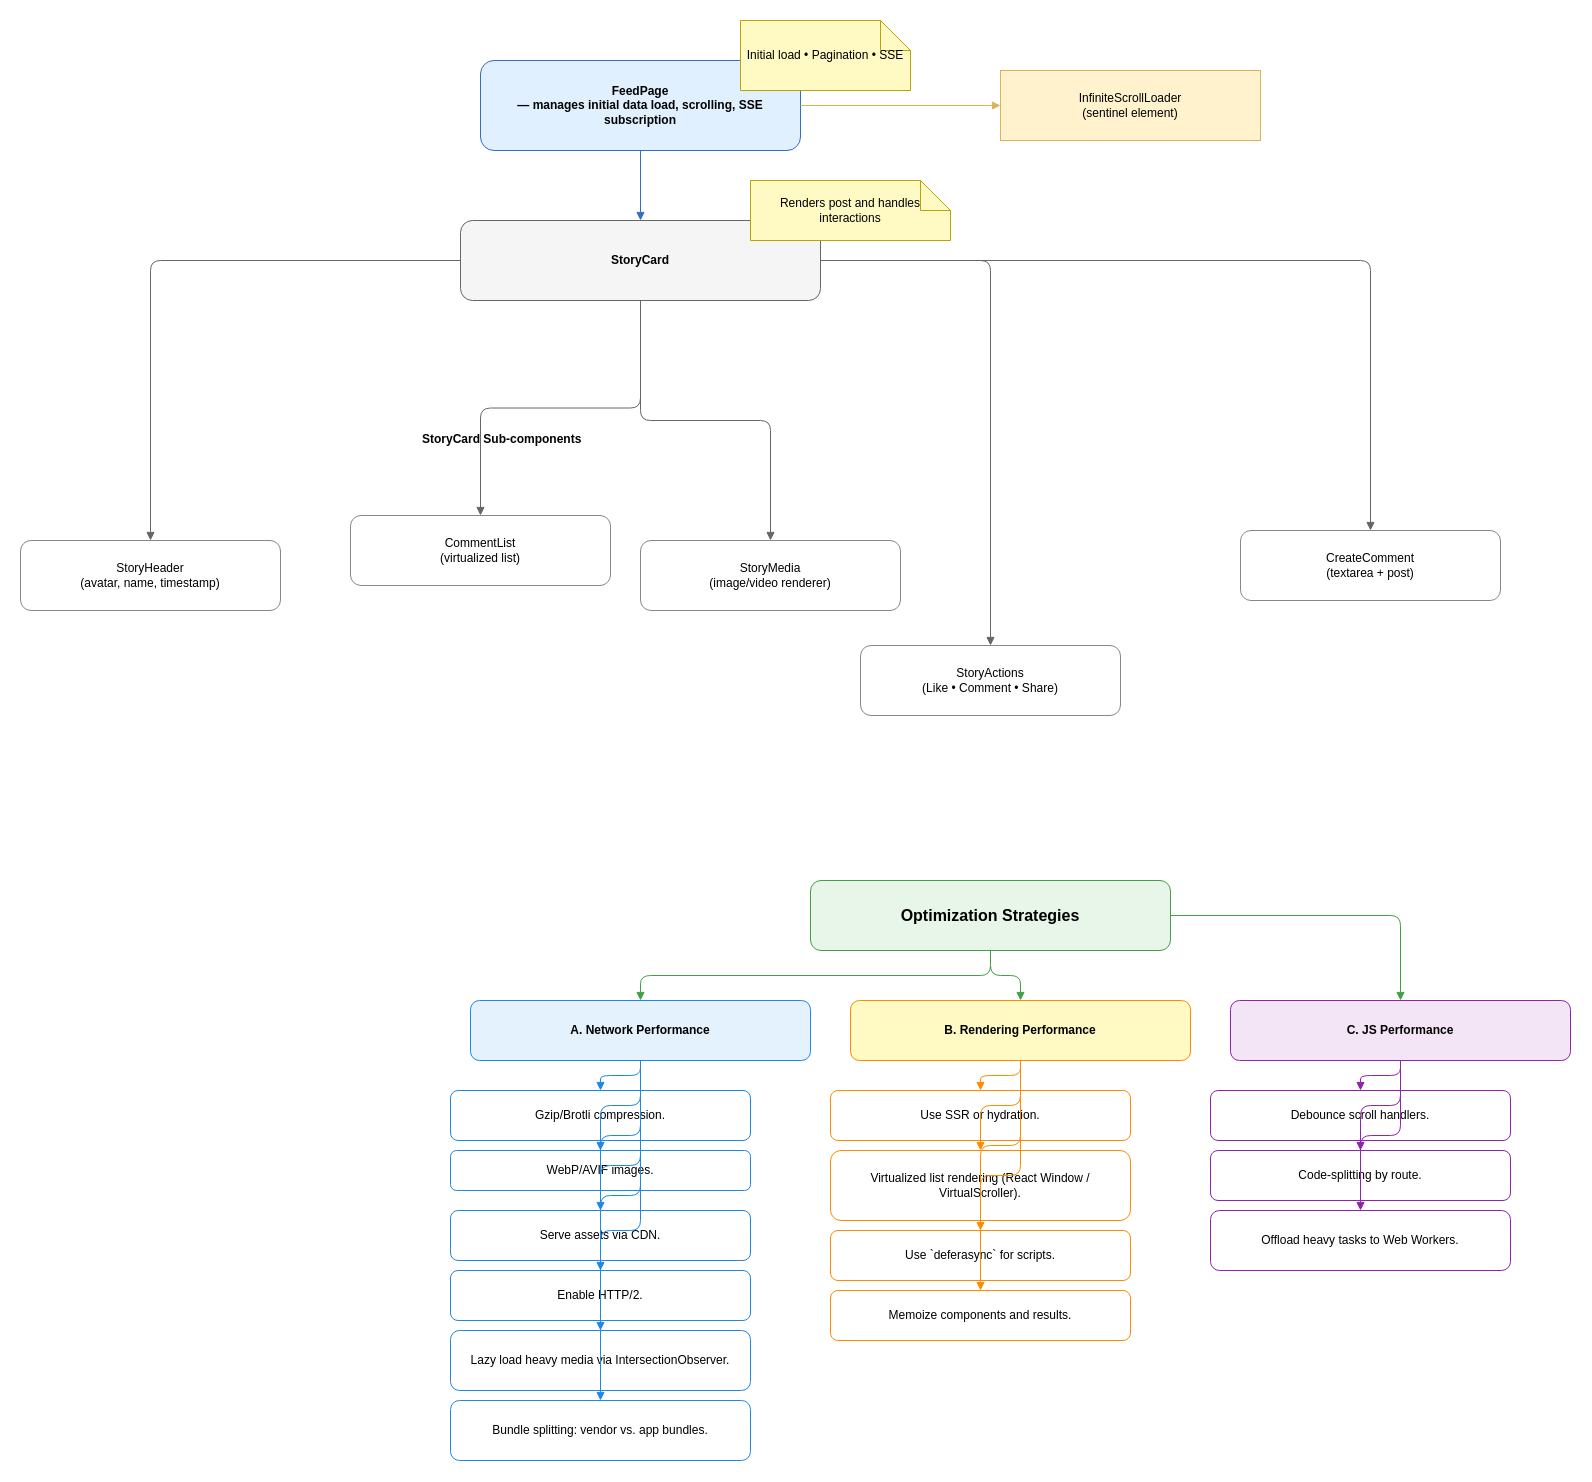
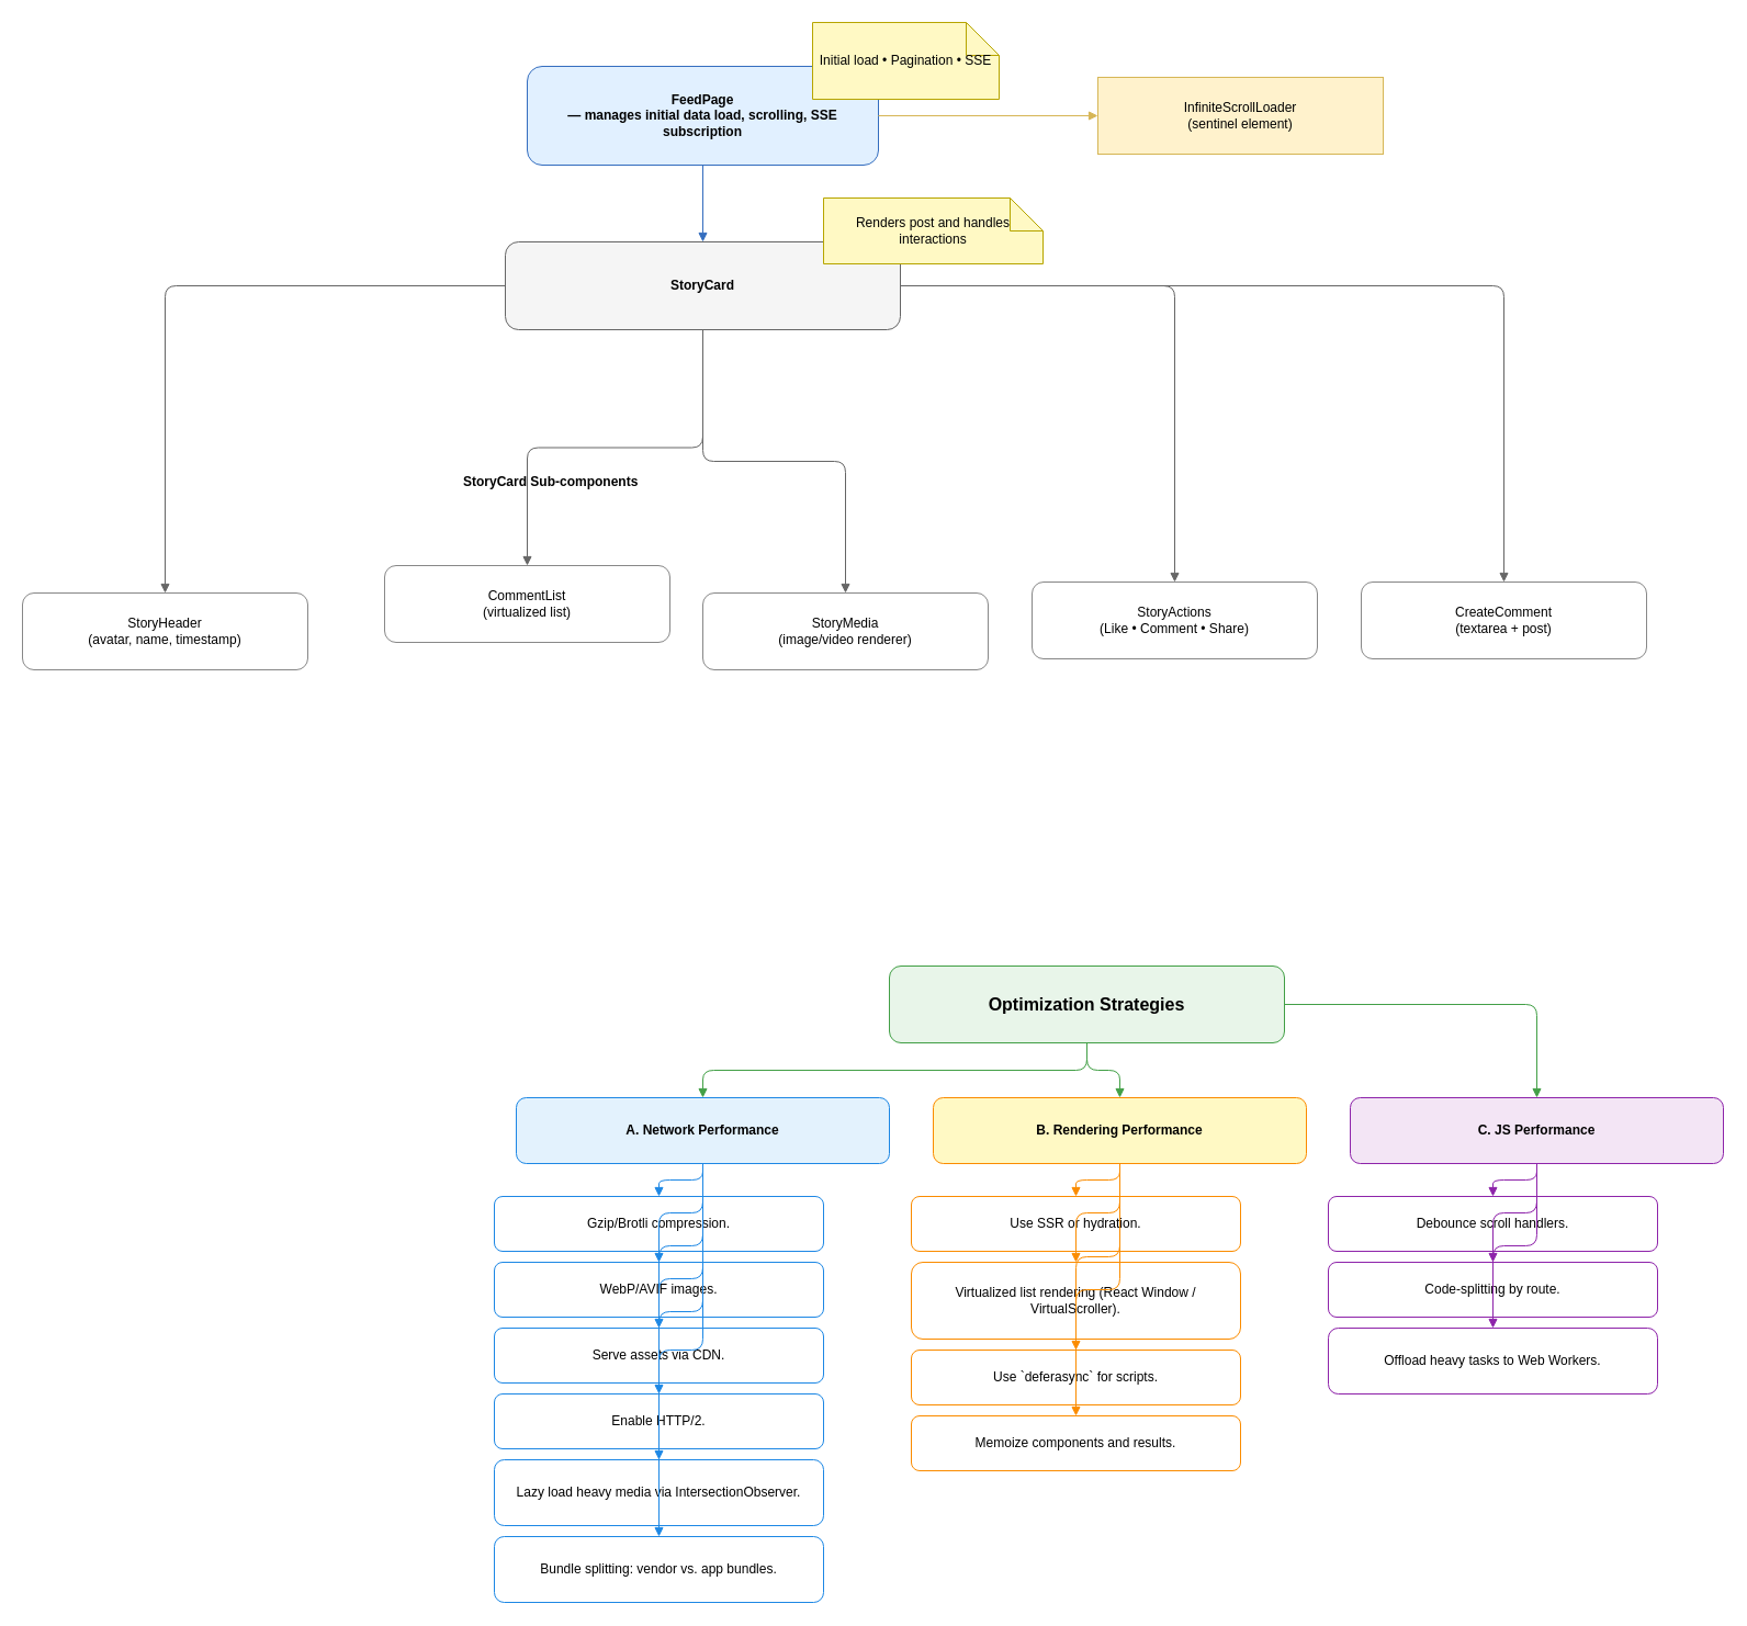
- <mxCell id="10" value="StoryActions&#10;(Like • Comment • Share)" style="shape=rectangle;rounded=1;whiteSpace=wrap;html=1;fillColor=#ffffff;strokeColor=#888888;" vertex="1" parent="1"><mxGeometry x="860" y="645" width="260" height="70" as="geometry" /></mxCell>
+ <mxCell id="10" value="StoryActions&#10;(Like • Comment • Share)" style="shape=rectangle;rounded=1;whiteSpace=wrap;html=1;fillColor=#ffffff;strokeColor=#888888;" vertex="1" parent="1"><mxGeometry x="940" y="530" width="260" height="70" as="geometry" /></mxCell>
- <mxCell id="28" value="WebP/AVIF images." style="shape=rectangle;rounded=1;whiteSpace=wrap;html=1;fillColor=#ffffff;strokeColor=#1e88e5;" vertex="1" parent="1"><mxGeometry x="450" y="1150" width="300" height="40" as="geometry" /></mxCell>
+ <mxCell id="28" value="WebP/AVIF images." style="shape=rectangle;rounded=1;whiteSpace=wrap;html=1;fillColor=#ffffff;strokeColor=#1e88e5;" vertex="1" parent="1"><mxGeometry x="450" y="1150" width="300" height="50" as="geometry" /></mxCell>
